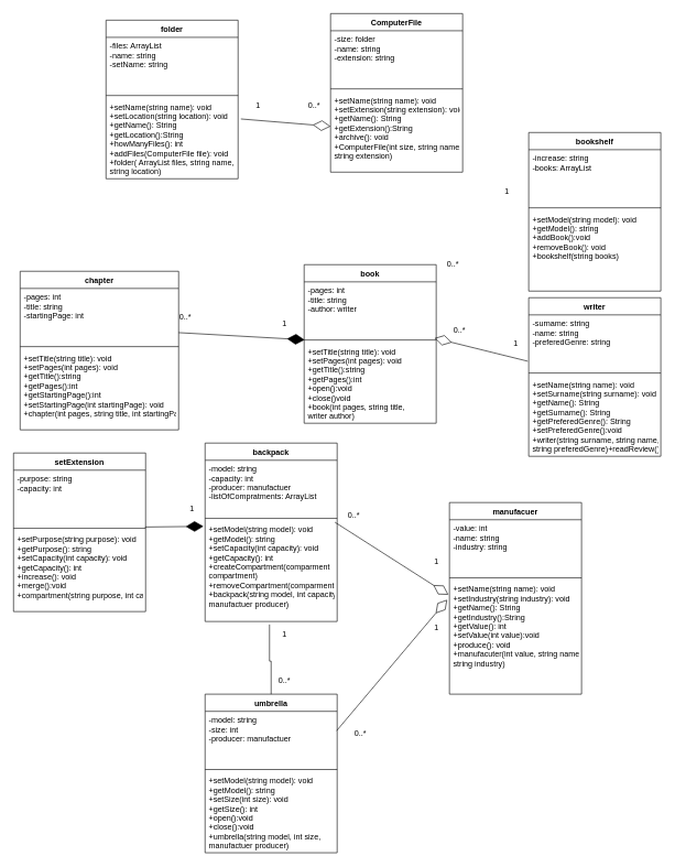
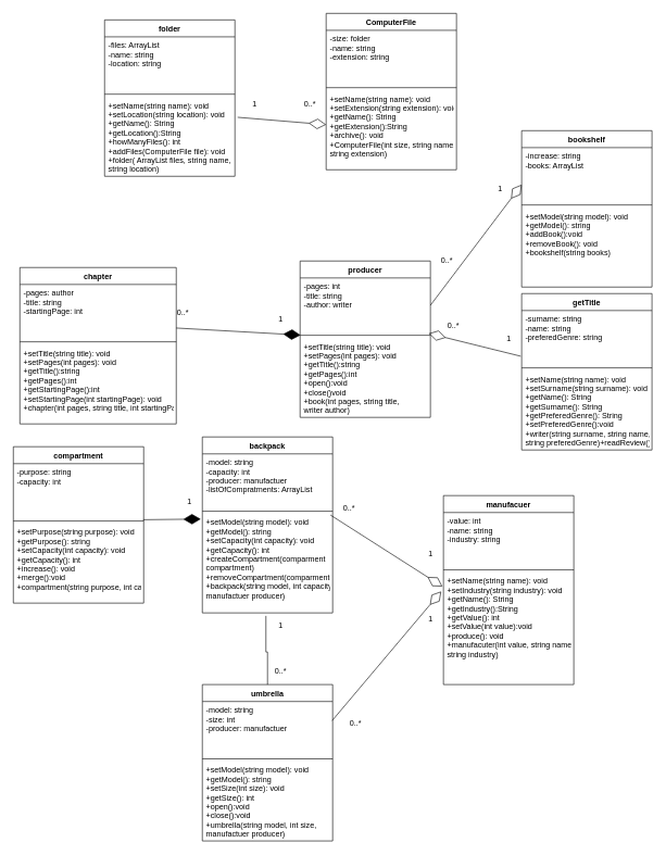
- <mxCell id="7" value="-files: ArrayList&#10;-name: string&#10;-setName: string&#10;" style="text;strokeColor=none;fillColor=none;align=left;verticalAlign=top;spacingLeft=4;spacingRight=4;overflow=hidden;rotatable=0;points=[[0,0.5],[1,0.5]];portConstraint=eastwest;" vertex="1" parent="6"><mxGeometry y="26" width="200" height="84" as="geometry" /></mxCell>
+ <mxCell id="7" value="-files: ArrayList&#10;-name: string&#10;-location: string&#10;" style="text;strokeColor=none;fillColor=none;align=left;verticalAlign=top;spacingLeft=4;spacingRight=4;overflow=hidden;rotatable=0;points=[[0,0.5],[1,0.5]];portConstraint=eastwest;" vertex="1" parent="6"><mxGeometry y="26" width="200" height="84" as="geometry" /></mxCell>
+ <mxCell id="47" value="" style="endArrow=diamondThin;endFill=0;endSize=24;html=1;rounded=0;entryX=0;entryY=0.677;entryDx=0;entryDy=0;entryPerimeter=0;exitX=1;exitY=0.5;exitDx=0;exitDy=0;" edge="1" parent="1" source="11" target="19"><mxGeometry width="160" relative="1" as="geometry"><mxPoint x="292.6" y="256.14" as="sourcePoint" /><mxPoint x="237.6" y="281.176" as="targetPoint" /></mxGeometry></mxCell>
- <mxCell id="10" value="book" style="swimlane;fontStyle=1;align=center;verticalAlign=top;childLayout=stackLayout;horizontal=1;startSize=26;horizontalStack=0;resizeParent=1;resizeParentMax=0;resizeLast=0;collapsible=1;marginBottom=0;" vertex="1" parent="1"><mxGeometry x="460" y="400" width="200" height="240" as="geometry" /></mxCell>
+ <mxCell id="10" value="producer" style="swimlane;fontStyle=1;align=center;verticalAlign=top;childLayout=stackLayout;horizontal=1;startSize=26;horizontalStack=0;resizeParent=1;resizeParentMax=0;resizeLast=0;collapsible=1;marginBottom=0;" vertex="1" parent="1"><mxGeometry x="460" y="400" width="200" height="240" as="geometry" /></mxCell>
- <mxCell id="23" value="-pages: int&#10;-title: string&#10;-startingPage: int" style="text;strokeColor=none;fillColor=none;align=left;verticalAlign=top;spacingLeft=4;spacingRight=4;overflow=hidden;rotatable=0;points=[[0,0.5],[1,0.5]];portConstraint=eastwest;" vertex="1" parent="22"><mxGeometry y="26" width="240" height="84" as="geometry" /></mxCell>
+ <mxCell id="23" value="-pages: author&#10;-title: string&#10;-startingPage: int" style="text;strokeColor=none;fillColor=none;align=left;verticalAlign=top;spacingLeft=4;spacingRight=4;overflow=hidden;rotatable=0;points=[[0,0.5],[1,0.5]];portConstraint=eastwest;" vertex="1" parent="22"><mxGeometry y="26" width="240" height="84" as="geometry" /></mxCell>
- <mxCell id="14" value="writer" style="swimlane;fontStyle=1;align=center;verticalAlign=top;childLayout=stackLayout;horizontal=1;startSize=26;horizontalStack=0;resizeParent=1;resizeParentMax=0;resizeLast=0;collapsible=1;marginBottom=0;" vertex="1" parent="1"><mxGeometry x="800" y="450" width="200" height="240" as="geometry" /></mxCell>
+ <mxCell id="14" value="getTitle" style="swimlane;fontStyle=1;align=center;verticalAlign=top;childLayout=stackLayout;horizontal=1;startSize=26;horizontalStack=0;resizeParent=1;resizeParentMax=0;resizeLast=0;collapsible=1;marginBottom=0;" vertex="1" parent="1"><mxGeometry x="800" y="450" width="200" height="240" as="geometry" /></mxCell>
- <mxCell id="34" value="setExtension" style="swimlane;fontStyle=1;align=center;verticalAlign=top;childLayout=stackLayout;horizontal=1;startSize=26;horizontalStack=0;resizeParent=1;resizeParentMax=0;resizeLast=0;collapsible=1;marginBottom=0;" vertex="1" parent="1"><mxGeometry x="20" y="685" width="200" height="240" as="geometry" /></mxCell>
+ <mxCell id="34" value="compartment" style="swimlane;fontStyle=1;align=center;verticalAlign=top;childLayout=stackLayout;horizontal=1;startSize=26;horizontalStack=0;resizeParent=1;resizeParentMax=0;resizeLast=0;collapsible=1;marginBottom=0;" vertex="1" parent="1"><mxGeometry x="20" y="685" width="200" height="240" as="geometry" /></mxCell>
